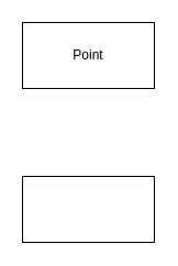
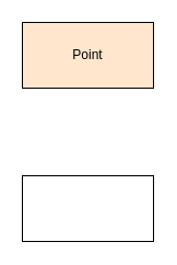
- <mxCell id="2" value="Point" style="whiteSpace=wrap;html=1;" vertex="1" parent="1"><mxGeometry x="20" y="20" width="120" height="60" as="geometry" /></mxCell>
+ <mxCell id="2" value="Point" style="whiteSpace=wrap;html=1;fillColor=#ffe6cc;" vertex="1" parent="1"><mxGeometry x="20" y="20" width="120" height="60" as="geometry" /></mxCell>
